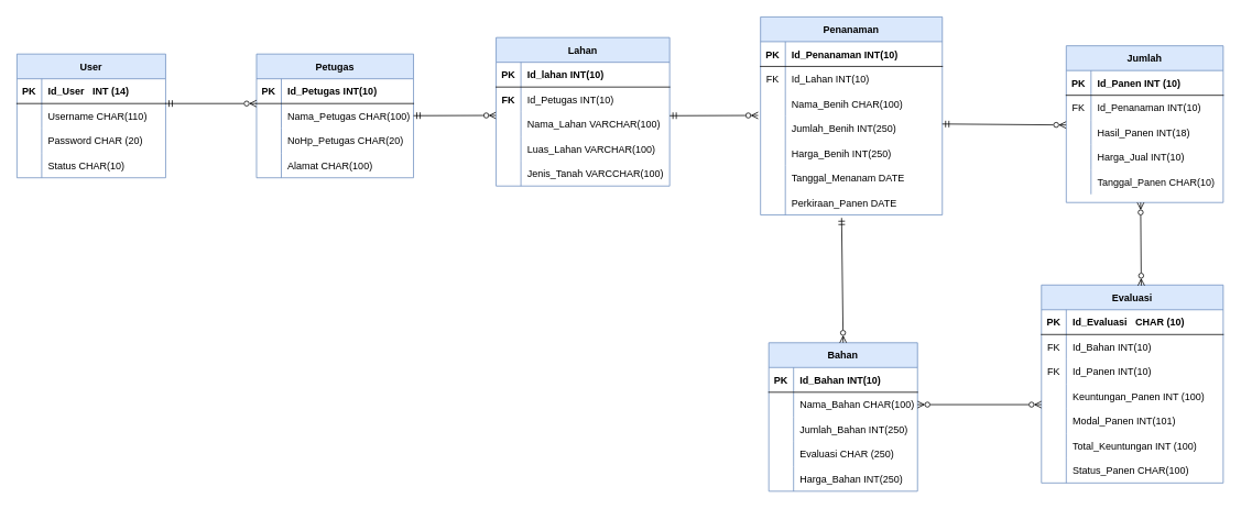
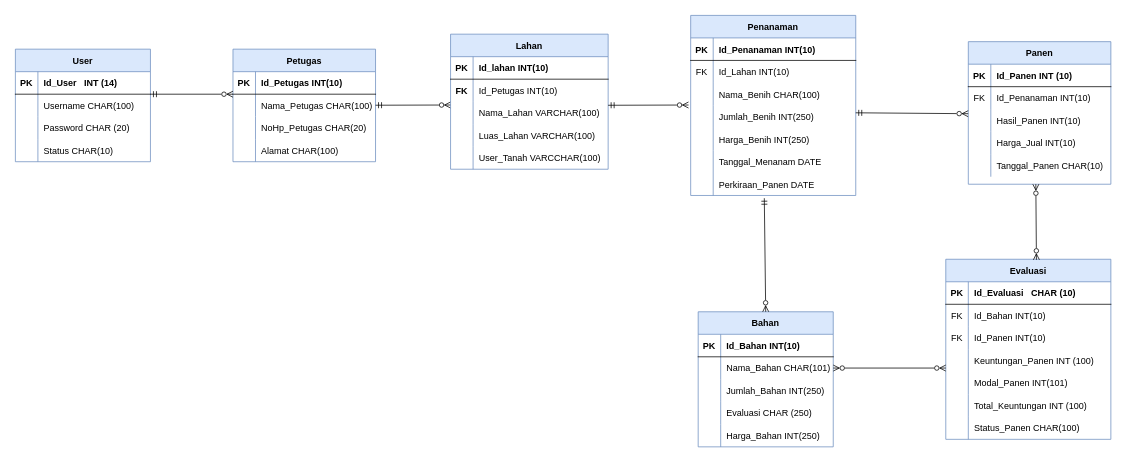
- <mxCell id="2" value="Jumlah" style="shape=table;startSize=30;container=1;collapsible=1;childLayout=tableLayout;fixedRows=1;rowLines=0;fontStyle=1;align=center;resizeLast=1;fillColor=#dae8fc;strokeColor=#6c8ebf;" parent="1" vertex="1"><mxGeometry x="1290" y="55" width="190" height="190" as="geometry" /></mxCell>
+ <mxCell id="2" value="Panen" style="shape=table;startSize=30;container=1;collapsible=1;childLayout=tableLayout;fixedRows=1;rowLines=0;fontStyle=1;align=center;resizeLast=1;fillColor=#dae8fc;strokeColor=#6c8ebf;" parent="1" vertex="1"><mxGeometry x="1290" y="55" width="190" height="190" as="geometry" /></mxCell>
- <mxCell id="59" value="Username CHAR(110)" style="shape=partialRectangle;connectable=0;fillColor=none;top=0;left=0;bottom=0;right=0;align=left;spacingLeft=6;overflow=hidden;" parent="57" vertex="1"><mxGeometry x="30" width="150" height="30" as="geometry"><mxRectangle width="150" height="30" as="alternateBounds" /></mxGeometry></mxCell>
+ <mxCell id="59" value="Username CHAR(100)" style="shape=partialRectangle;connectable=0;fillColor=none;top=0;left=0;bottom=0;right=0;align=left;spacingLeft=6;overflow=hidden;" parent="57" vertex="1"><mxGeometry x="30" width="150" height="30" as="geometry"><mxRectangle width="150" height="30" as="alternateBounds" /></mxGeometry></mxCell>
- <mxCell id="11" value="Hasil_Panen INT(18)" style="shape=partialRectangle;connectable=0;fillColor=none;top=0;left=0;bottom=0;right=0;align=left;spacingLeft=6;overflow=hidden;" parent="9" vertex="1"><mxGeometry x="30" width="160" height="30" as="geometry"><mxRectangle width="160" height="30" as="alternateBounds" /></mxGeometry></mxCell>
+ <mxCell id="11" value="Hasil_Panen INT(10)" style="shape=partialRectangle;connectable=0;fillColor=none;top=0;left=0;bottom=0;right=0;align=left;spacingLeft=6;overflow=hidden;" parent="9" vertex="1"><mxGeometry x="30" width="160" height="30" as="geometry"><mxRectangle width="160" height="30" as="alternateBounds" /></mxGeometry></mxCell>
- <mxCell id="121" value="Jenis_Tanah VARCCHAR(100)" style="shape=partialRectangle;connectable=0;fillColor=none;top=0;left=0;bottom=0;right=0;align=left;spacingLeft=6;overflow=hidden;" parent="119" vertex="1"><mxGeometry x="30" width="180" height="30" as="geometry"><mxRectangle width="180" height="30" as="alternateBounds" /></mxGeometry></mxCell>
+ <mxCell id="121" value="User_Tanah VARCCHAR(100)" style="shape=partialRectangle;connectable=0;fillColor=none;top=0;left=0;bottom=0;right=0;align=left;spacingLeft=6;overflow=hidden;" parent="119" vertex="1"><mxGeometry x="30" width="180" height="30" as="geometry"><mxRectangle width="180" height="30" as="alternateBounds" /></mxGeometry></mxCell>
- <mxCell id="72" value="Nama_Bahan CHAR(100)" style="shape=partialRectangle;connectable=0;fillColor=none;top=0;left=0;bottom=0;right=0;align=left;spacingLeft=6;overflow=hidden;" parent="70" vertex="1"><mxGeometry x="30" width="150" height="30" as="geometry"><mxRectangle width="150" height="30" as="alternateBounds" /></mxGeometry></mxCell>
+ <mxCell id="72" value="Nama_Bahan CHAR(101)" style="shape=partialRectangle;connectable=0;fillColor=none;top=0;left=0;bottom=0;right=0;align=left;spacingLeft=6;overflow=hidden;" parent="70" vertex="1"><mxGeometry x="30" width="150" height="30" as="geometry"><mxRectangle width="150" height="30" as="alternateBounds" /></mxGeometry></mxCell>
